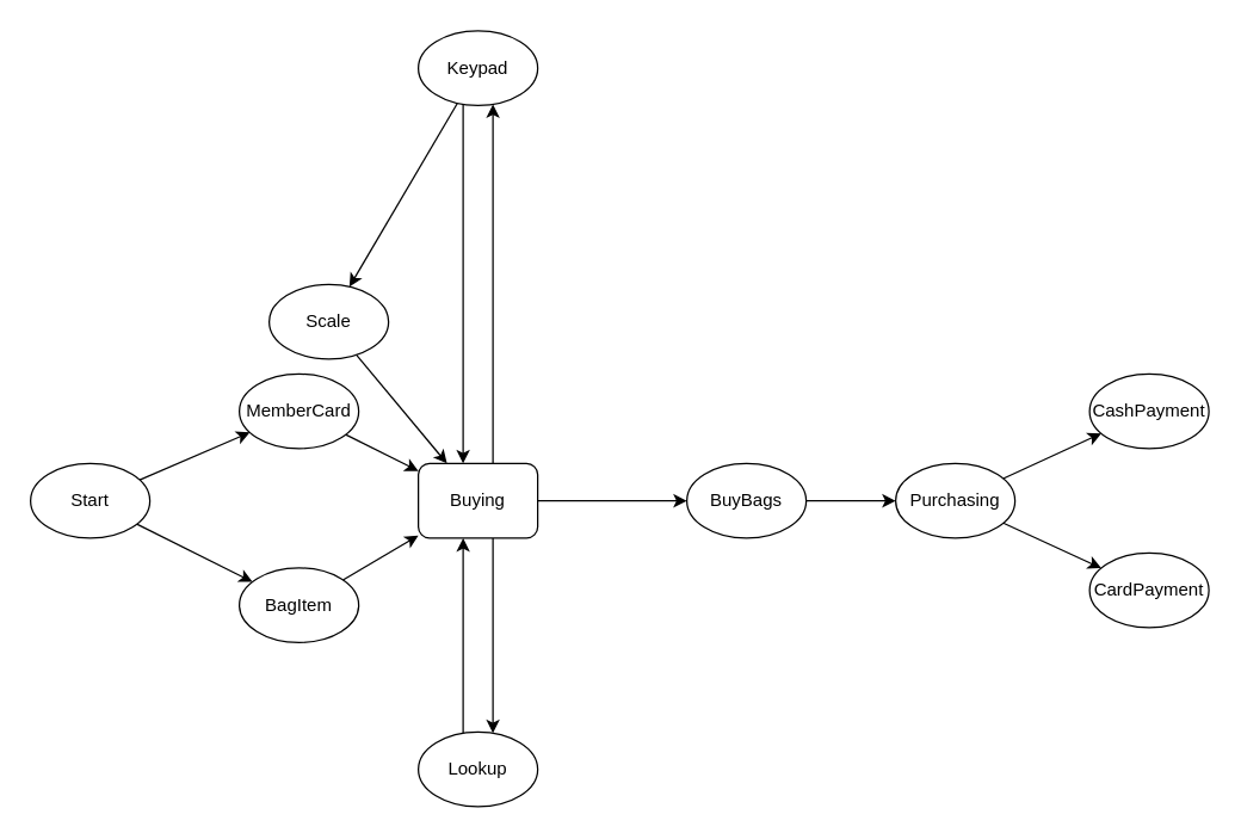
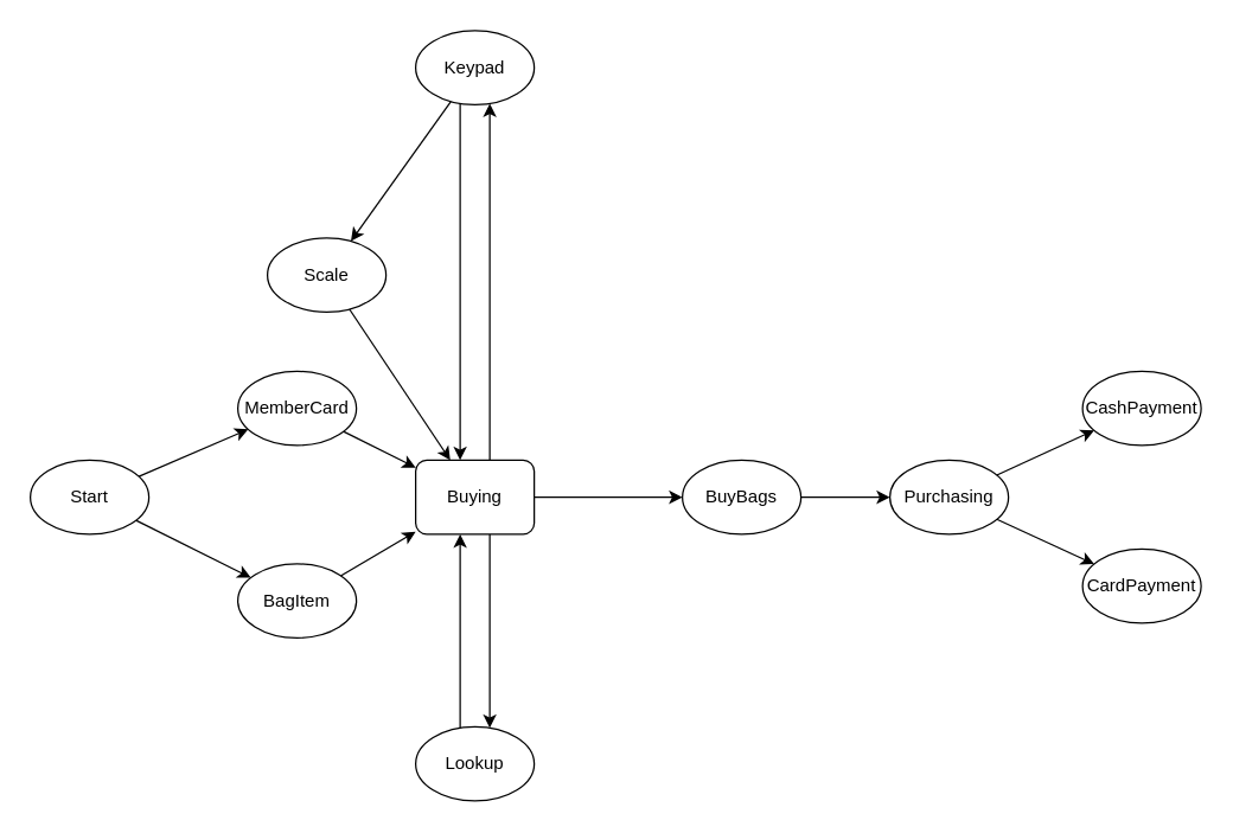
- <mxCell id="21" value="Scale" style="ellipse;whiteSpace=wrap;html=1;" vertex="1" parent="1"><mxGeometry x="180" y="190" width="80" height="50" as="geometry" /></mxCell>
+ <mxCell id="21" value="Scale" style="ellipse;whiteSpace=wrap;html=1;" vertex="1" parent="1"><mxGeometry x="180" y="160" width="80" height="50" as="geometry" /></mxCell>
